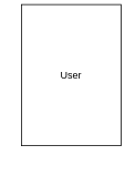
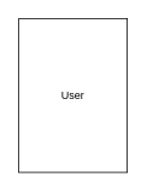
- <mxCell id="2" value="User" style="rounded=0;whiteSpace=wrap;html=1;" parent="1" vertex="1"><mxGeometry x="25" y="5" width="120" height="170" as="geometry" /></mxCell>
+ <mxCell id="2" value="User" style="rounded=0;whiteSpace=wrap;html=1;" parent="1" vertex="1"><mxGeometry x="20" y="20" width="120" height="170" as="geometry" /></mxCell>
